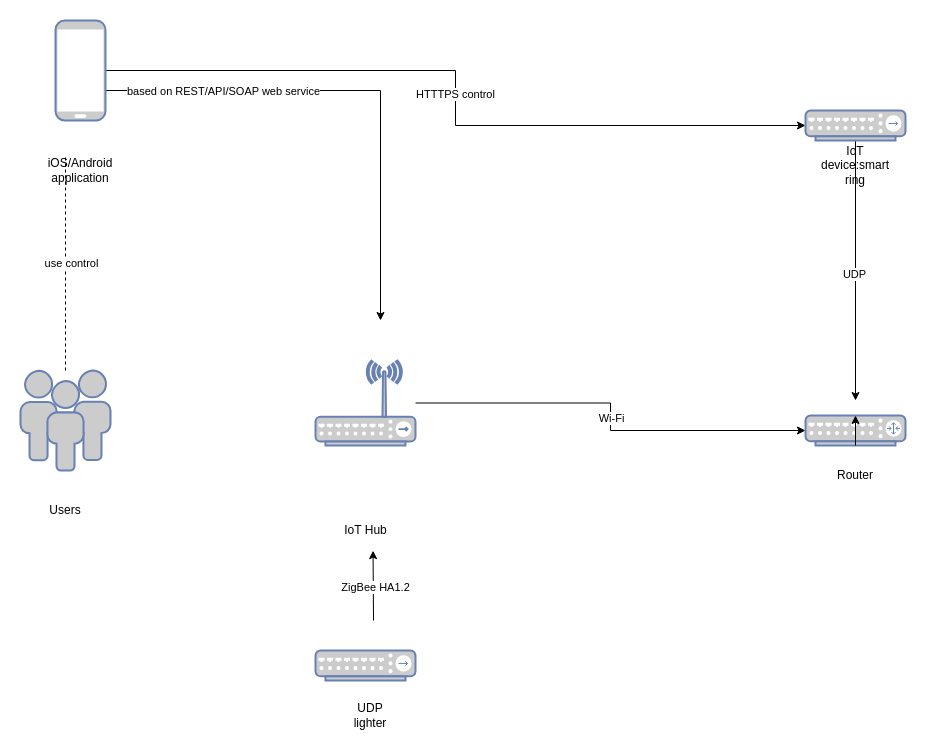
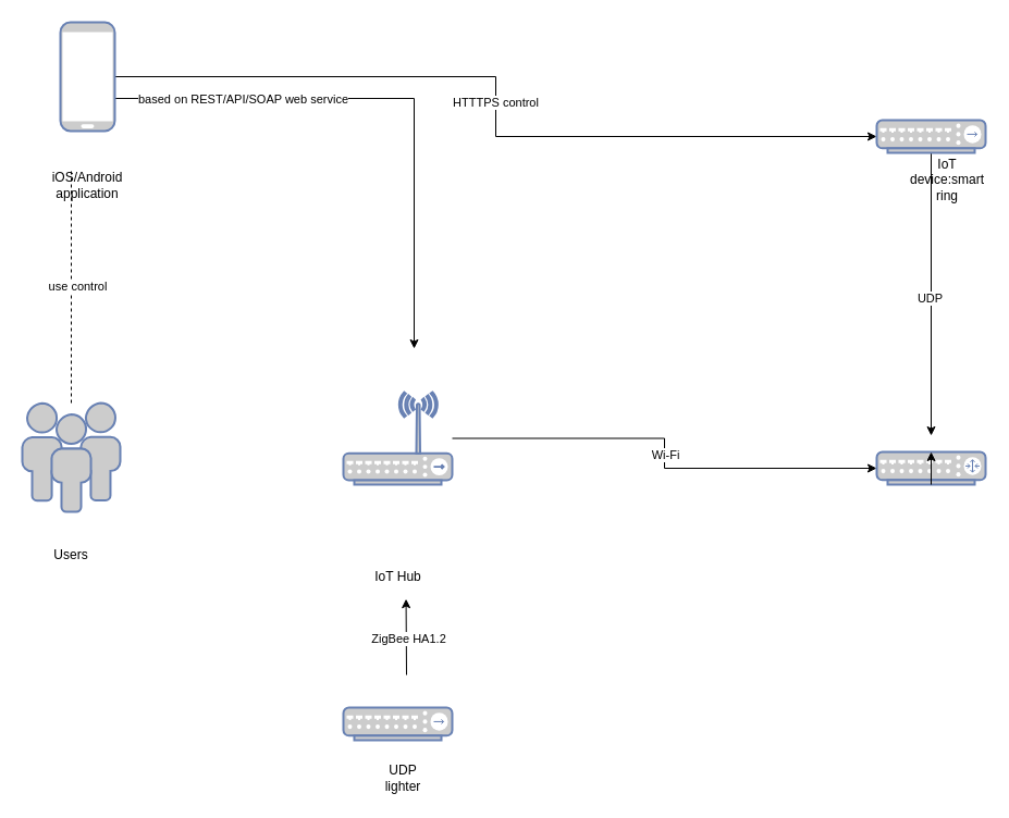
- <mxCell id="22" value="IoT device:smart ring" style="text;html=1;strokeColor=none;fillColor=none;align=center;verticalAlign=middle;whiteSpace=wrap;rounded=0;" vertex="1" parent="1"><mxGeometry x="825" y="150" width="60" height="30" as="geometry" /></mxCell>
+ <mxCell id="22" value="IoT device:smart ring" style="text;html=1;strokeColor=none;fillColor=none;align=center;verticalAlign=middle;whiteSpace=wrap;rounded=0;" vertex="1" parent="1"><mxGeometry x="840" y="150" width="60" height="30" as="geometry" /></mxCell>
- <mxCell id="11" value="Router" style="text;html=1;strokeColor=none;fillColor=none;align=center;verticalAlign=middle;whiteSpace=wrap;rounded=0;" vertex="1" parent="1"><mxGeometry x="825" y="460" width="60" height="30" as="geometry" /></mxCell>
